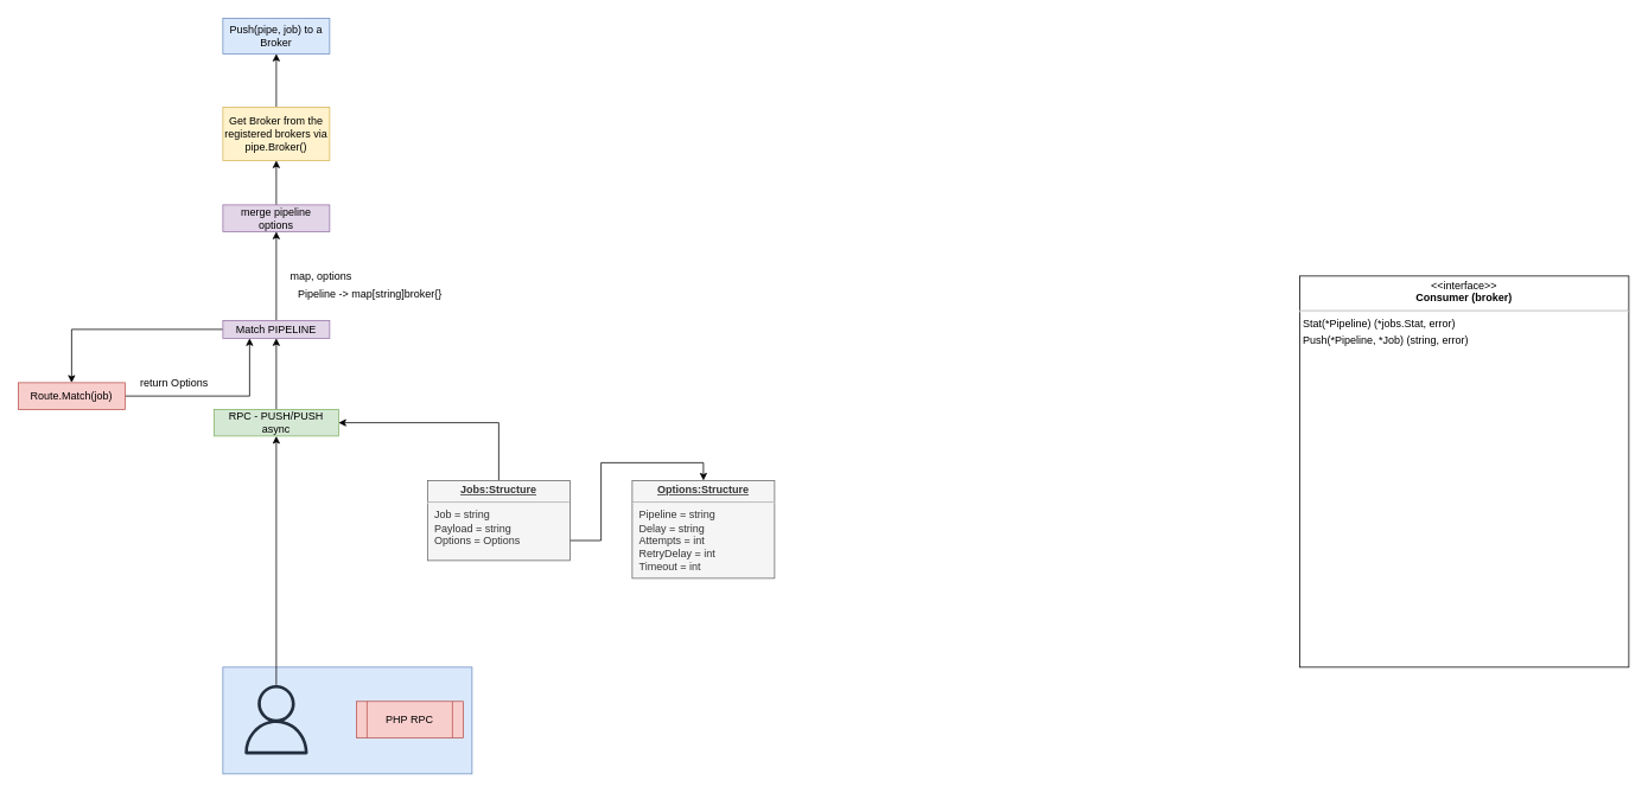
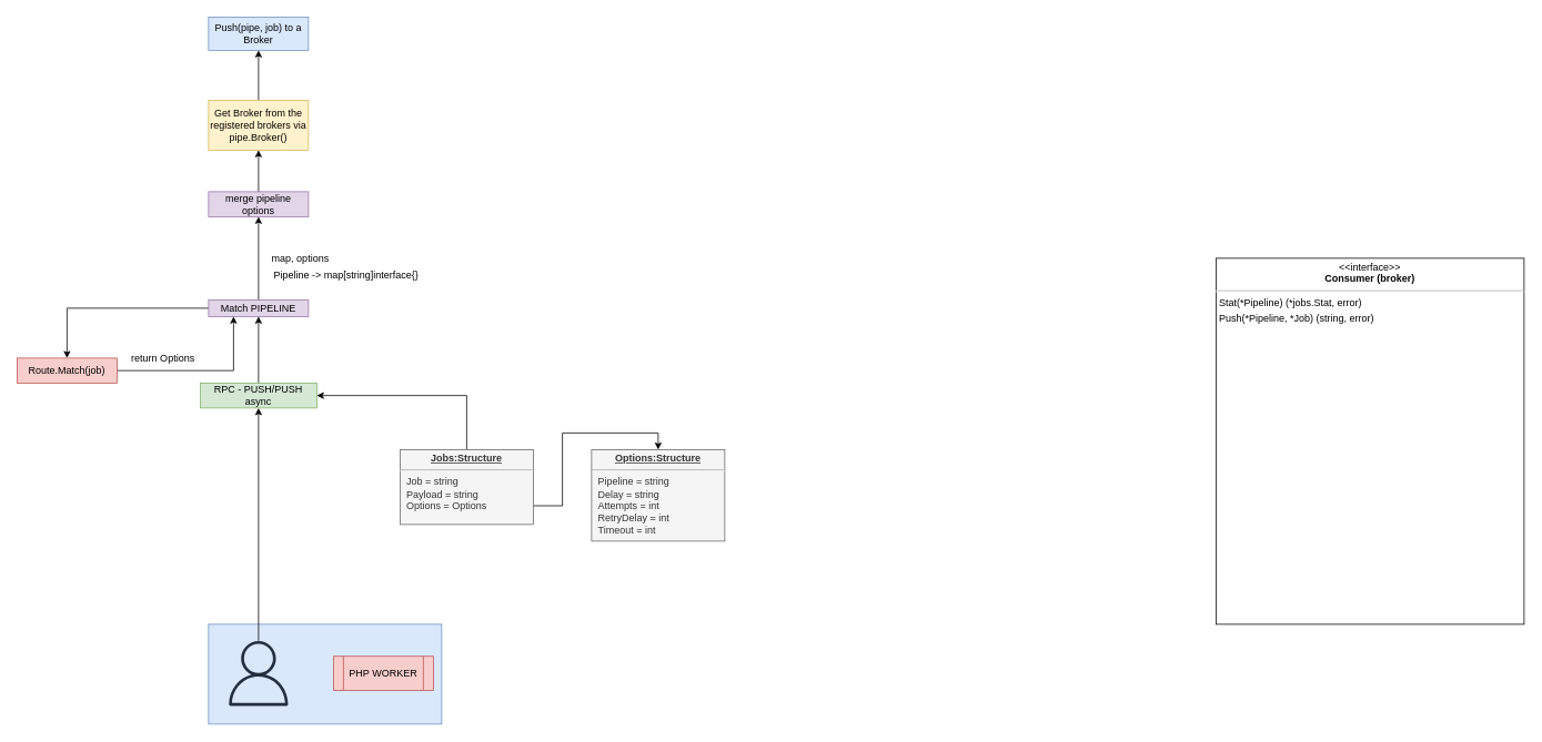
- <mxCell id="17" value="Pipeline -&amp;gt; map[string]broker{}" style="text;html=1;align=center;verticalAlign=middle;resizable=0;points=[];autosize=1;strokeColor=none;" parent="1" vertex="1"><mxGeometry x="320" y="320" width="190" height="20" as="geometry" /></mxCell>
+ <mxCell id="17" value="Pipeline -&amp;gt; map[string]interface{}" style="text;html=1;align=center;verticalAlign=middle;resizable=0;points=[];autosize=1;strokeColor=none;" parent="1" vertex="1"><mxGeometry x="320" y="320" width="190" height="20" as="geometry" /></mxCell>
- <mxCell id="24" value="PHP RPC" style="shape=process;whiteSpace=wrap;html=1;backgroundOutline=1;fillColor=#f8cecc;strokeColor=#b85450;" parent="1" vertex="1"><mxGeometry x="400" y="788.5" width="120" height="41" as="geometry" /></mxCell>
+ <mxCell id="24" value="PHP WORKER" style="shape=process;whiteSpace=wrap;html=1;backgroundOutline=1;fillColor=#f8cecc;strokeColor=#b85450;" parent="1" vertex="1"><mxGeometry x="400" y="788.5" width="120" height="41" as="geometry" /></mxCell>
